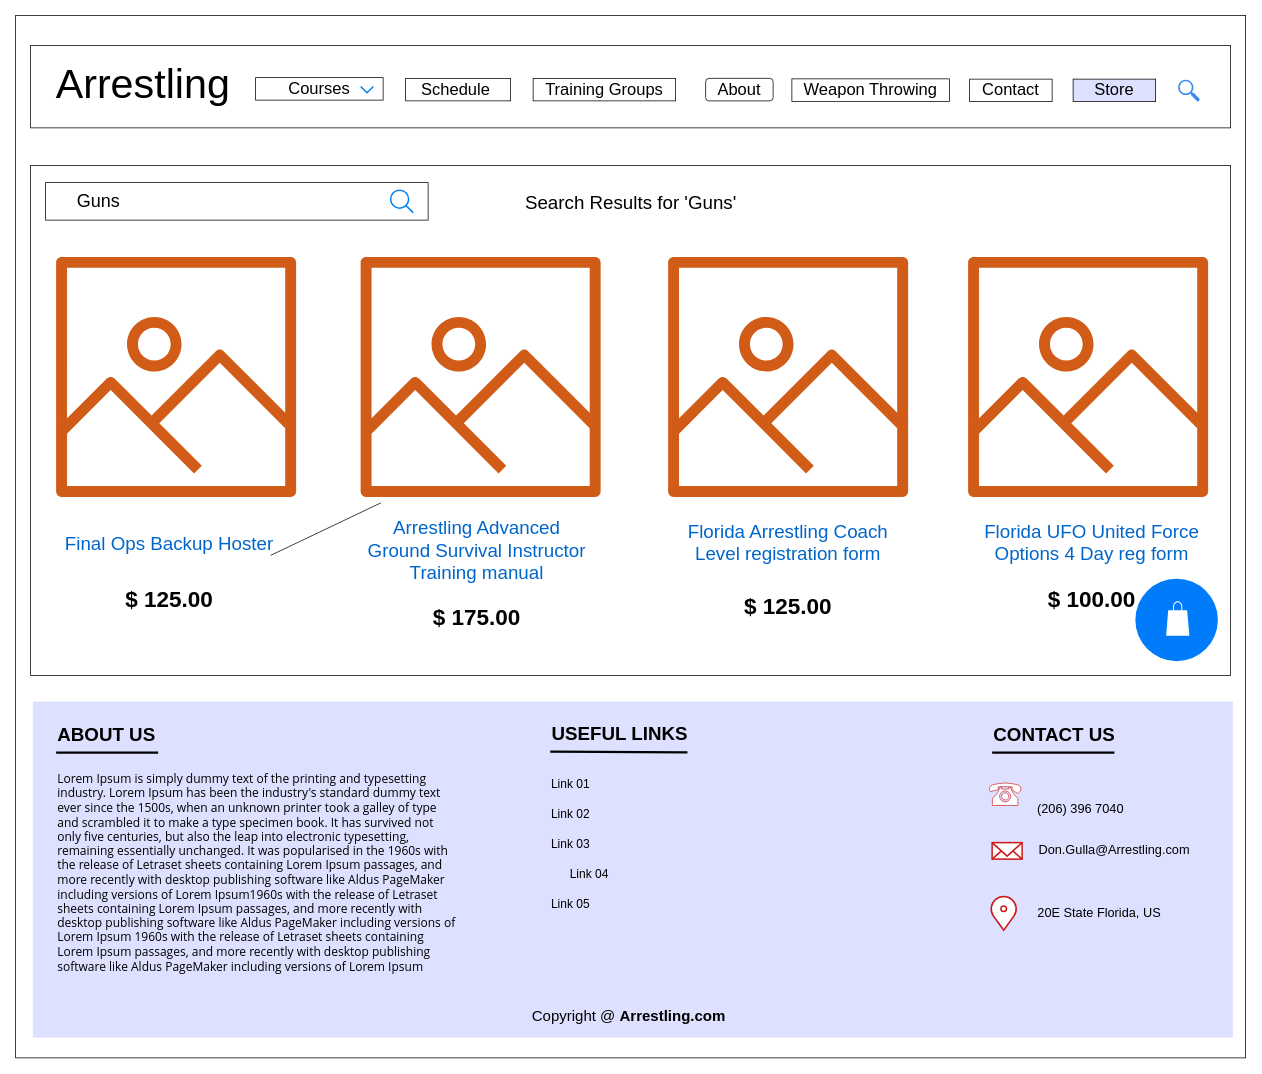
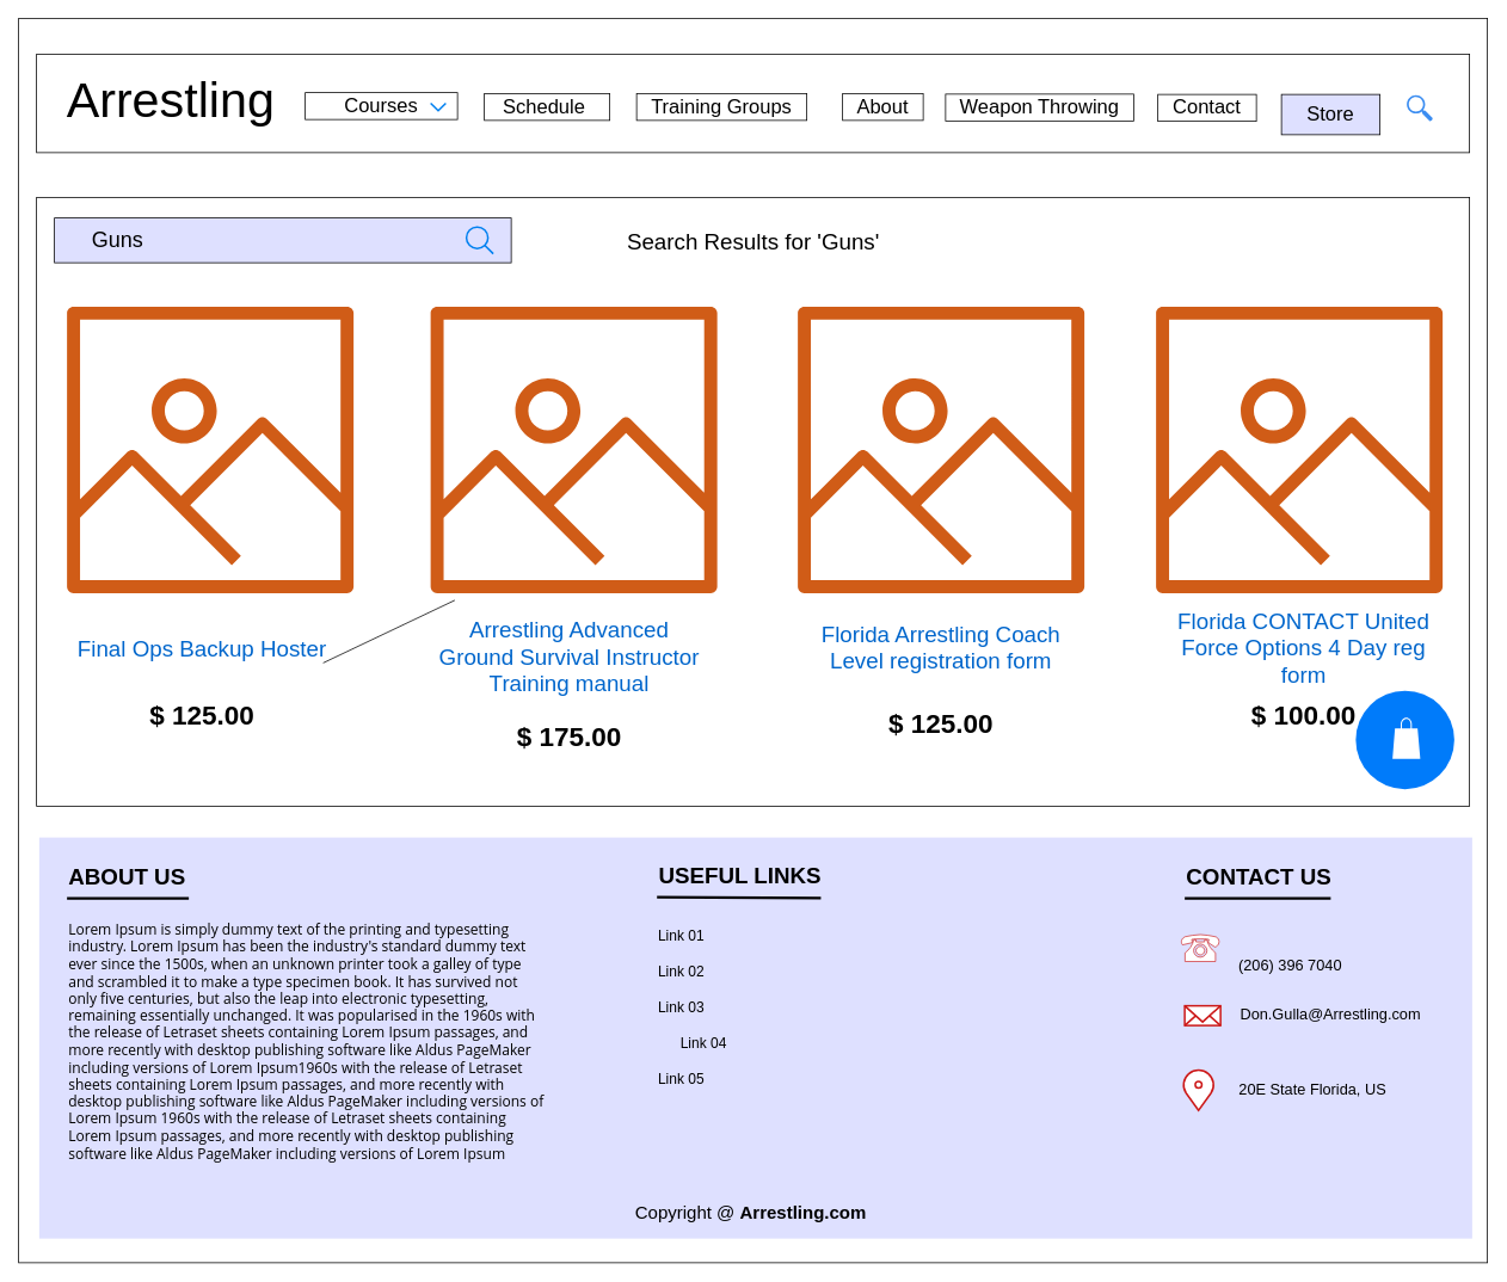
- <mxCell id="9" value="&lt;span style=&quot;font-size: 22px&quot;&gt;About&lt;/span&gt;" style="whiteSpace=wrap;html=1;strokeColor=#000000;fillColor=#ffffff;fontSize=14;align=center;rounded=1;" parent="1" vertex="1"><mxGeometry x="940" y="104" width="90" height="30" as="geometry" /></mxCell>
+ <mxCell id="9" value="&lt;span style=&quot;font-size: 22px&quot;&gt;About&lt;/span&gt;" style="rounded=0;whiteSpace=wrap;html=1;strokeColor=#000000;fillColor=#ffffff;fontSize=14;align=center;" parent="1" vertex="1"><mxGeometry x="940" y="104" width="90" height="30" as="geometry" /></mxCell>
- <mxCell id="12" value="&lt;span style=&quot;font-size: 22px&quot;&gt;Store&lt;/span&gt;" style="rounded=0;whiteSpace=wrap;html=1;strokeColor=#000000;fontSize=14;align=center;fillColor=#DEE0FF;" parent="1" vertex="1"><mxGeometry x="1430" y="105" width="110" height="30" as="geometry" /></mxCell>
+ <mxCell id="12" value="&lt;span style=&quot;font-size: 22px&quot;&gt;Store&lt;/span&gt;" style="rounded=0;whiteSpace=wrap;html=1;strokeColor=#000000;fontSize=14;align=center;fillColor=#DEE0FF;" parent="1" vertex="1"><mxGeometry x="1430" y="105" width="110" height="45" as="geometry" /></mxCell>
- <mxCell id="15" value="&lt;blockquote style=&quot;margin: 0 0 0 40px ; border: none ; padding: 0px&quot;&gt;&lt;font style=&quot;font-size: 24px&quot;&gt;Guns&lt;/font&gt;&lt;/blockquote&gt;" style="rounded=0;whiteSpace=wrap;html=1;strokeColor=#000000;fillColor=#FFFFFF;fontSize=14;align=left;" parent="1" vertex="1"><mxGeometry x="60" y="243" width="510" height="50" as="geometry" /></mxCell>
+ <mxCell id="15" value="&lt;blockquote style=&quot;margin: 0 0 0 40px ; border: none ; padding: 0px&quot;&gt;&lt;font style=&quot;font-size: 24px&quot;&gt;Guns&lt;/font&gt;&lt;/blockquote&gt;" style="rounded=0;whiteSpace=wrap;html=1;strokeColor=#000000;fillColor=#dee0ff;fontSize=14;align=left;" parent="1" vertex="1"><mxGeometry x="60" y="243" width="510" height="50" as="geometry" /></mxCell>
- <mxCell id="45" value="&lt;font style=&quot;font-size: 25px&quot; color=&quot;#0066cc&quot;&gt;Florida UFO United Force Options 4 Day reg form&lt;/font&gt;" style="text;html=1;strokeColor=none;fillColor=none;align=center;verticalAlign=middle;whiteSpace=wrap;rounded=0;" vertex="1" parent="1"><mxGeometry x="1300" y="672" width="310" height="100" as="geometry" /></mxCell>
+ <mxCell id="45" value="&lt;font style=&quot;font-size: 25px&quot; color=&quot;#0066cc&quot;&gt;Florida CONTACT United Force Options 4 Day reg form&lt;/font&gt;" style="text;html=1;strokeColor=none;fillColor=none;align=center;verticalAlign=middle;whiteSpace=wrap;rounded=0;" vertex="1" parent="1"><mxGeometry x="1300" y="672" width="310" height="100" as="geometry" /></mxCell>
